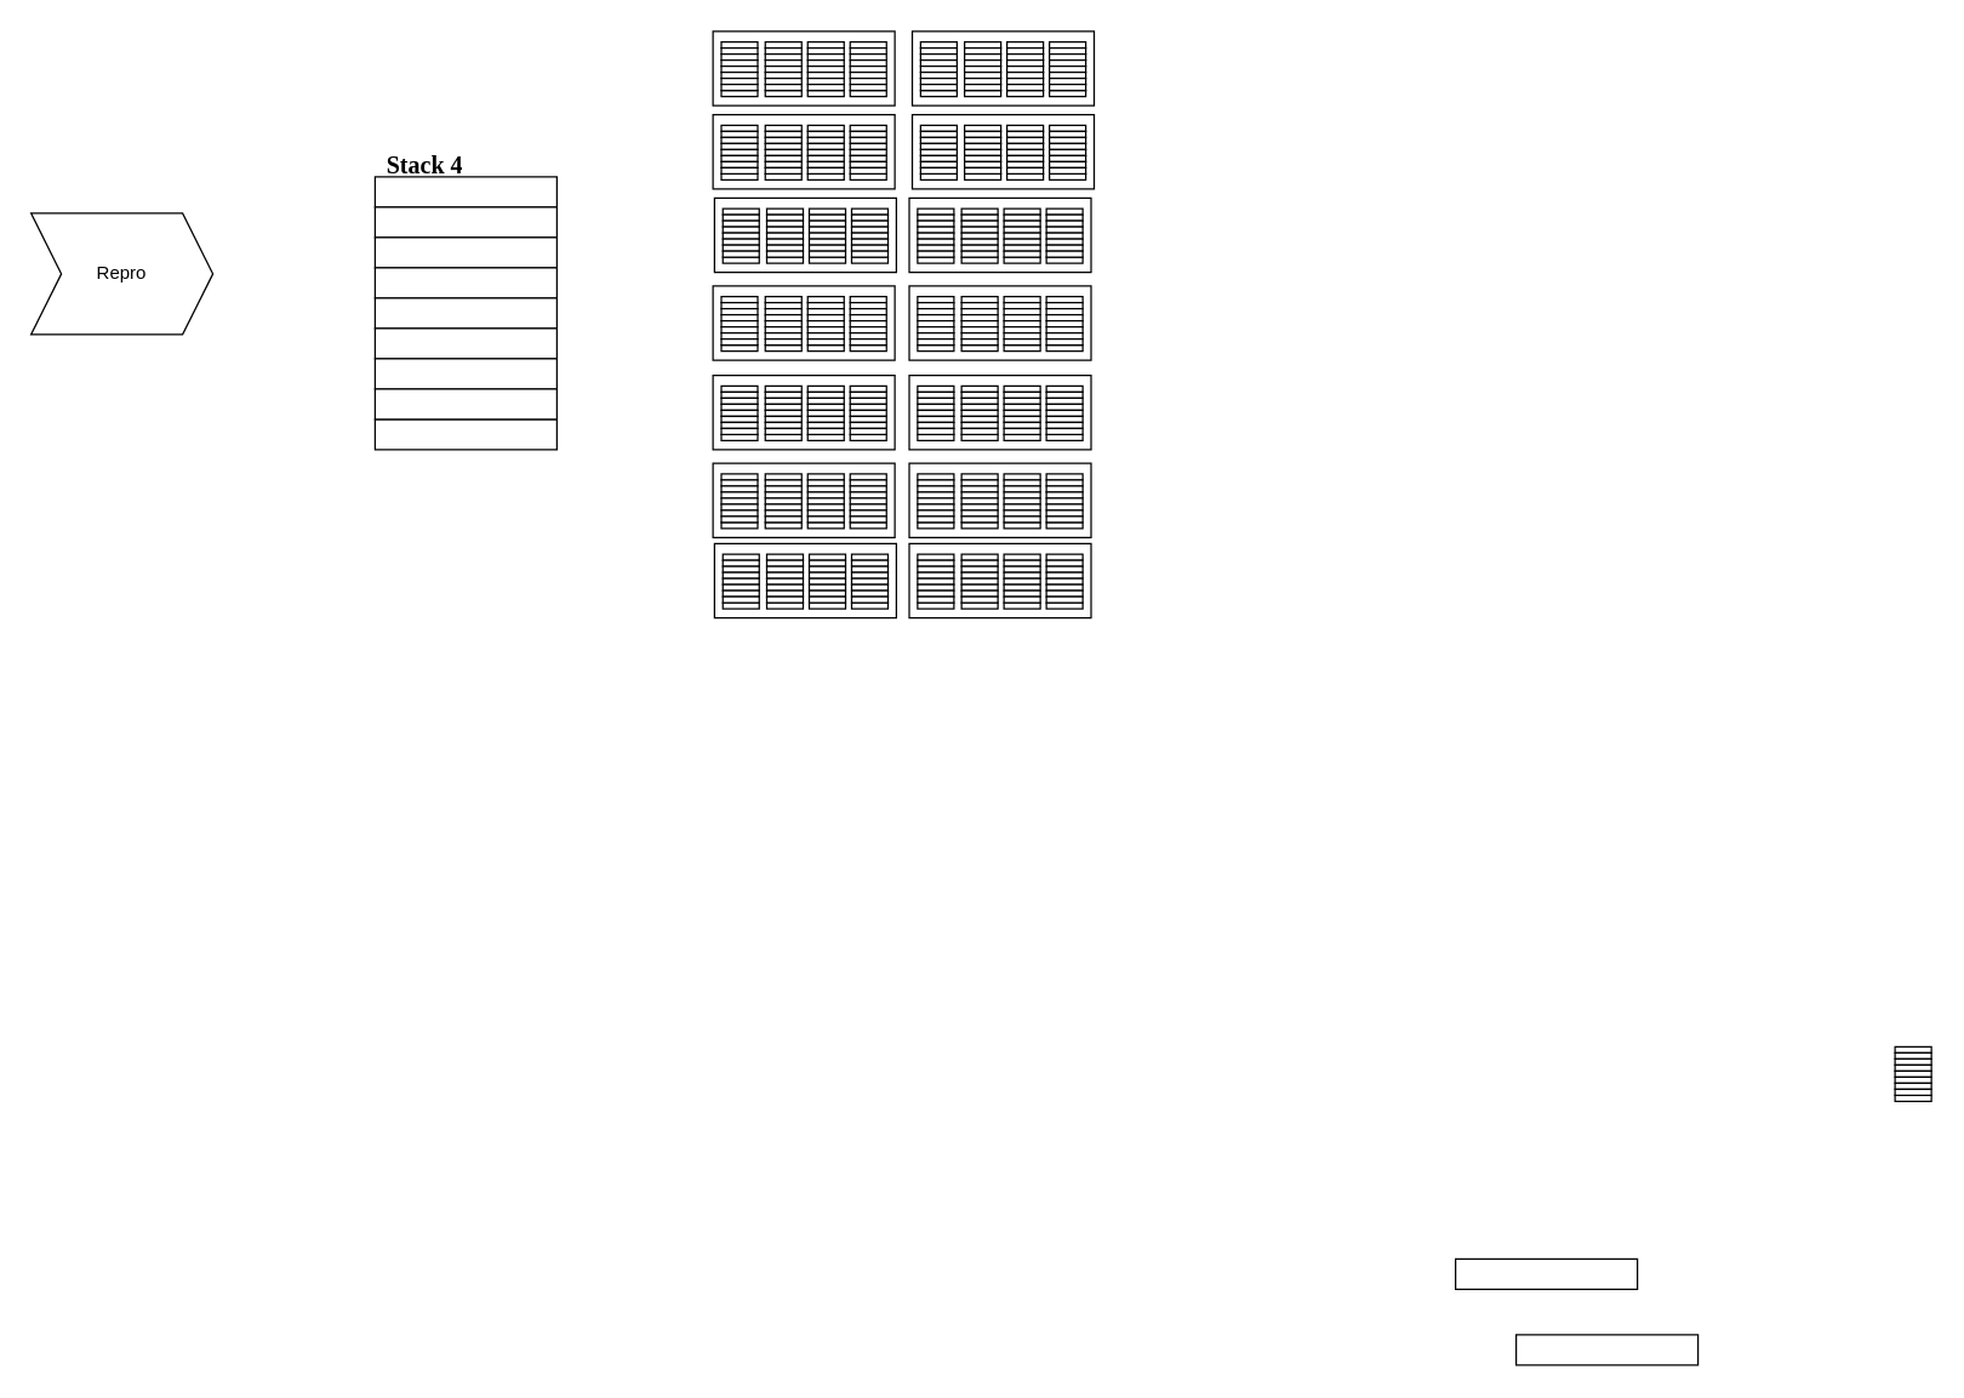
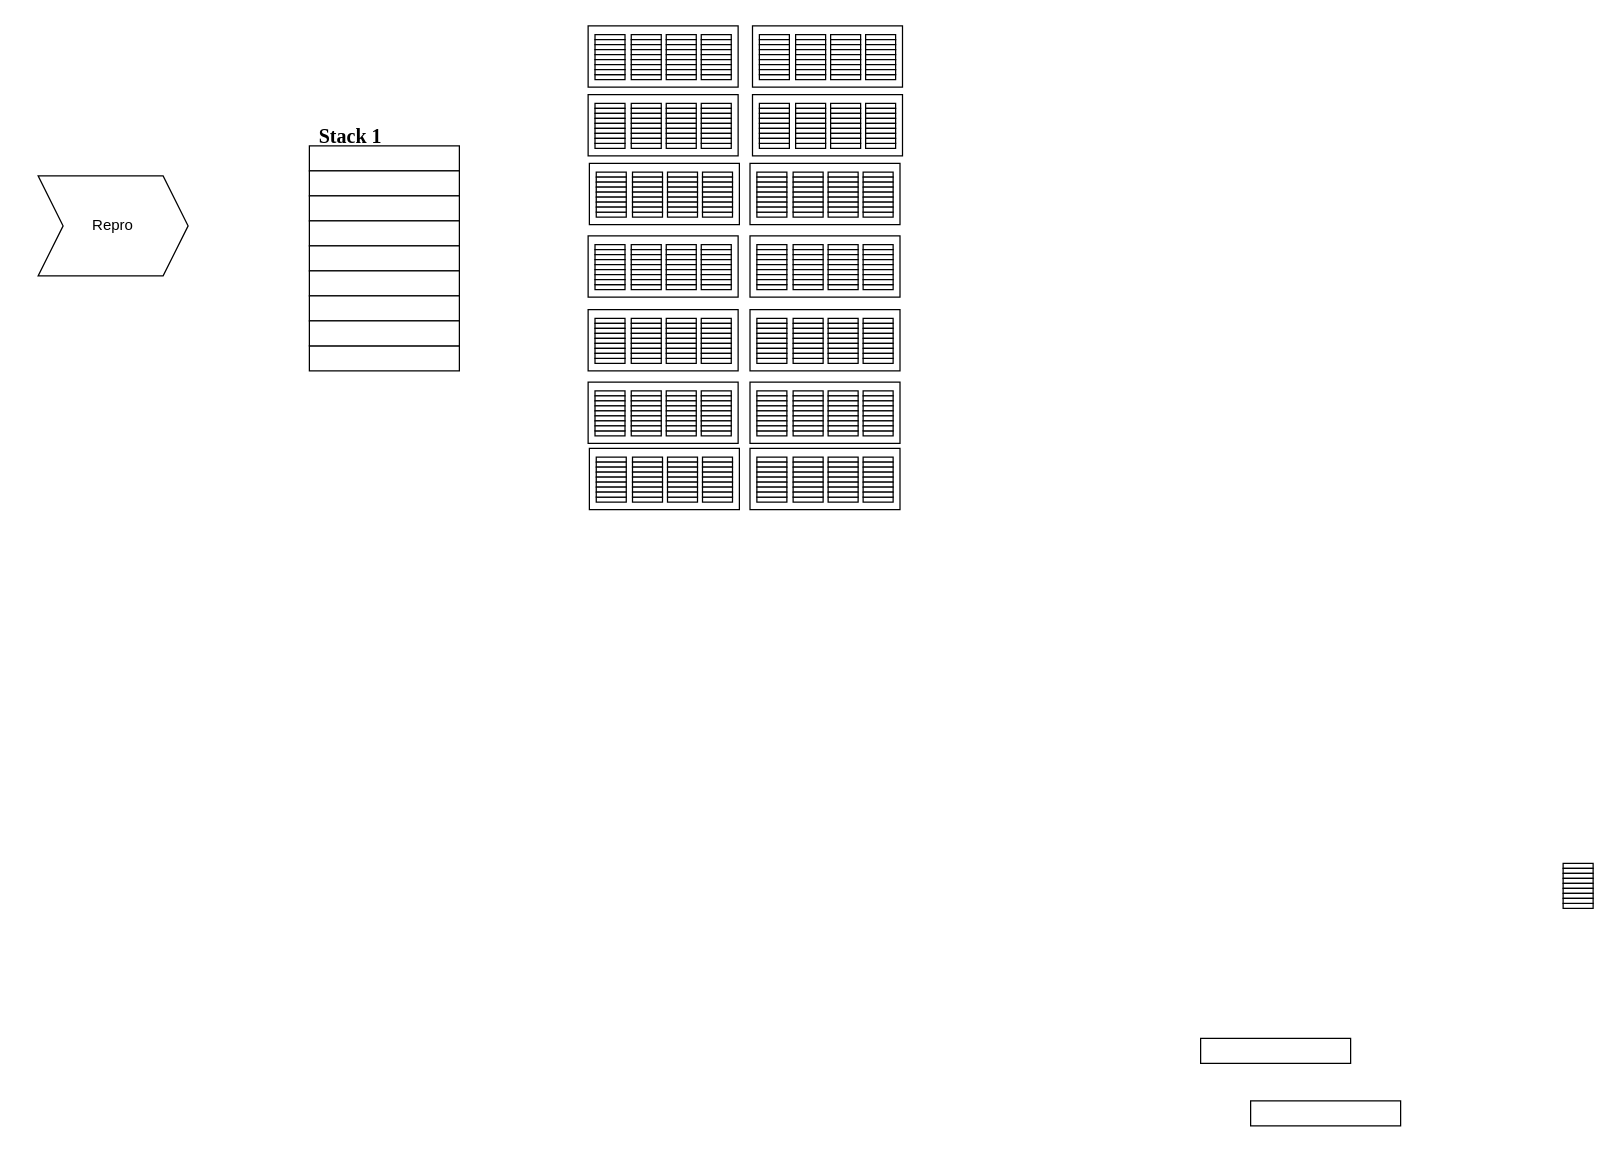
- <mxCell id="4" value="&lt;h1&gt;&lt;span style=&quot;background-color: initial;&quot;&gt;&lt;font style=&quot;font-size: 16px;&quot; face=&quot;Rubik light&quot;&gt;Stack 4&lt;/font&gt;&lt;/span&gt;&lt;br&gt;&lt;/h1&gt;" style="text;html=1;spacing=5;spacingTop=-20;whiteSpace=wrap;overflow=hidden;rounded=0;" vertex="1" parent="1"><mxGeometry x="250" y="86" width="67" height="40" as="geometry" /></mxCell>
+ <mxCell id="4" value="&lt;h1&gt;&lt;span style=&quot;background-color: initial;&quot;&gt;&lt;font style=&quot;font-size: 16px;&quot; face=&quot;Rubik light&quot;&gt;Stack 1&lt;/font&gt;&lt;/span&gt;&lt;br&gt;&lt;/h1&gt;" style="text;html=1;spacing=5;spacingTop=-20;whiteSpace=wrap;overflow=hidden;rounded=0;" vertex="1" parent="1"><mxGeometry x="250" y="86" width="67" height="40" as="geometry" /></mxCell>
- <mxCell id="557" value="Repro" style="shape=step;perimeter=stepPerimeter;whiteSpace=wrap;html=1;fixedSize=1;" vertex="1" parent="1"><mxGeometry x="20" y="140" width="120" height="80" as="geometry" /></mxCell>
+ <mxCell id="557" value="Repro" style="shape=step;perimeter=stepPerimeter;whiteSpace=wrap;html=1;fixedSize=1;" vertex="1" parent="1"><mxGeometry x="30" y="140" width="120" height="80" as="geometry" /></mxCell>
